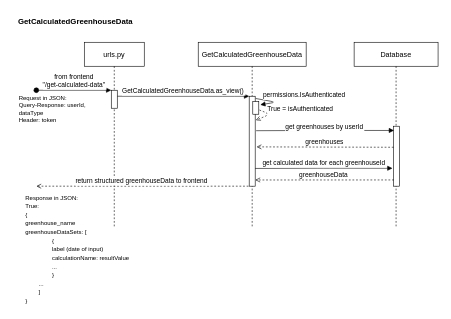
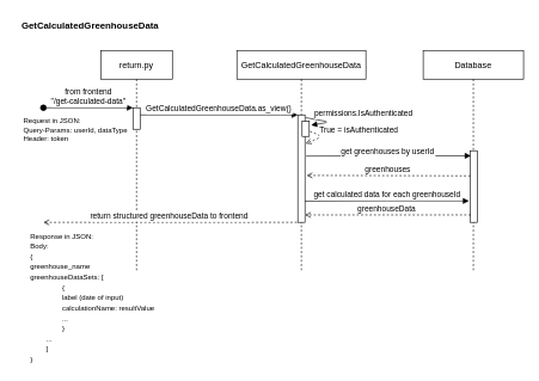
- <mxCell id="2" value="urls.py" style="shape=umlLifeline;perimeter=lifelinePerimeter;container=1;collapsible=0;recursiveResize=0;rounded=0;shadow=0;strokeWidth=1;" parent="1" vertex="1"><mxGeometry x="140" y="70" width="100" height="310" as="geometry" /></mxCell>
+ <mxCell id="2" value="return.py" style="shape=umlLifeline;perimeter=lifelinePerimeter;container=1;collapsible=0;recursiveResize=0;rounded=0;shadow=0;strokeWidth=1;" parent="1" vertex="1"><mxGeometry x="140" y="70" width="100" height="310" as="geometry" /></mxCell>
- <mxCell id="13" value="&lt;div style=&quot;text-align: left;&quot;&gt;&lt;span style=&quot;font-size: 10px; background-color: initial;&quot;&gt;Request in JSON:&lt;/span&gt;&lt;/div&gt;&lt;font style=&quot;font-size: 10px;&quot;&gt;&lt;div style=&quot;text-align: left;&quot;&gt;&lt;span style=&quot;background-color: initial;&quot;&gt;Query-Response: userId, dataType&lt;/span&gt;&lt;/div&gt;&lt;div style=&quot;text-align: left;&quot;&gt;&lt;span style=&quot;background-color: initial;&quot;&gt;Header: token&amp;nbsp; &amp;nbsp; &amp;nbsp; &amp;nbsp;&lt;/span&gt;&lt;/div&gt;&lt;/font&gt;" style="text;html=1;strokeColor=none;fillColor=none;align=center;verticalAlign=middle;whiteSpace=wrap;rounded=0;" parent="1" vertex="1"><mxGeometry x="30" y="150" width="150" height="60" as="geometry" /></mxCell>
+ <mxCell id="13" value="&lt;div style=&quot;text-align: left;&quot;&gt;&lt;span style=&quot;font-size: 10px; background-color: initial;&quot;&gt;Request in JSON:&lt;/span&gt;&lt;/div&gt;&lt;font style=&quot;font-size: 10px;&quot;&gt;&lt;div style=&quot;text-align: left;&quot;&gt;&lt;span style=&quot;background-color: initial;&quot;&gt;Query-Params: userId, dataType&lt;/span&gt;&lt;/div&gt;&lt;div style=&quot;text-align: left;&quot;&gt;&lt;span style=&quot;background-color: initial;&quot;&gt;Header: token&amp;nbsp; &amp;nbsp; &amp;nbsp; &amp;nbsp;&lt;/span&gt;&lt;/div&gt;&lt;/font&gt;" style="text;html=1;strokeColor=none;fillColor=none;align=center;verticalAlign=middle;whiteSpace=wrap;rounded=0;" parent="1" vertex="1"><mxGeometry x="30" y="150" width="150" height="60" as="geometry" /></mxCell>
- <mxCell id="18" value="&lt;font style=&quot;font-size: 10px;&quot;&gt;Response in JSON:&lt;br&gt;True:&lt;br&gt;{&lt;br&gt;greenhouse_name&lt;br&gt;greenhouseDataSets: [&lt;br&gt;&lt;span style=&quot;white-space: pre;&quot;&gt;&#09;&lt;span style=&quot;white-space: pre;&quot;&gt;&#09;&lt;/span&gt;&lt;/span&gt;{&lt;br&gt;&lt;span style=&quot;white-space: pre;&quot;&gt;&#09;&lt;span style=&quot;white-space: pre;&quot;&gt;&#09;&lt;/span&gt;&lt;/span&gt;label (date of input)&lt;br&gt;&lt;span style=&quot;white-space: pre;&quot;&gt;&#09;&lt;span style=&quot;white-space: pre;&quot;&gt;&#09;&lt;/span&gt;&lt;/span&gt;calculationName: resultValue&lt;br&gt;&lt;span style=&quot;white-space: pre;&quot;&gt;&#09;&lt;span style=&quot;white-space: pre;&quot;&gt;&#09;&lt;/span&gt;&lt;/span&gt;...&lt;br&gt;&lt;span style=&quot;white-space: pre;&quot;&gt;&#09;&lt;/span&gt;&lt;span style=&quot;white-space: pre;&quot;&gt;&#09;&lt;/span&gt;}&lt;br&gt;&lt;span style=&quot;white-space: pre;&quot;&gt;&#09;&lt;/span&gt;...&lt;br&gt;&lt;span style=&quot;white-space: pre;&quot;&gt;&#09;&lt;/span&gt;]&lt;br&gt;}&lt;br&gt;&lt;/font&gt;" style="text;html=1;strokeColor=none;fillColor=none;align=left;verticalAlign=middle;whiteSpace=wrap;rounded=0;" parent="1" vertex="1"><mxGeometry x="40" y="320" width="180" height="190" as="geometry" /></mxCell>
+ <mxCell id="18" value="&lt;font style=&quot;font-size: 10px;&quot;&gt;Response in JSON:&lt;br&gt;Body:&lt;br&gt;{&lt;br&gt;greenhouse_name&lt;br&gt;greenhouseDataSets: [&lt;br&gt;&lt;span style=&quot;white-space: pre;&quot;&gt;&#09;&lt;span style=&quot;white-space: pre;&quot;&gt;&#09;&lt;/span&gt;&lt;/span&gt;{&lt;br&gt;&lt;span style=&quot;white-space: pre;&quot;&gt;&#09;&lt;span style=&quot;white-space: pre;&quot;&gt;&#09;&lt;/span&gt;&lt;/span&gt;label (date of input)&lt;br&gt;&lt;span style=&quot;white-space: pre;&quot;&gt;&#09;&lt;span style=&quot;white-space: pre;&quot;&gt;&#09;&lt;/span&gt;&lt;/span&gt;calculationName: resultValue&lt;br&gt;&lt;span style=&quot;white-space: pre;&quot;&gt;&#09;&lt;span style=&quot;white-space: pre;&quot;&gt;&#09;&lt;/span&gt;&lt;/span&gt;...&lt;br&gt;&lt;span style=&quot;white-space: pre;&quot;&gt;&#09;&lt;/span&gt;&lt;span style=&quot;white-space: pre;&quot;&gt;&#09;&lt;/span&gt;}&lt;br&gt;&lt;span style=&quot;white-space: pre;&quot;&gt;&#09;&lt;/span&gt;...&lt;br&gt;&lt;span style=&quot;white-space: pre;&quot;&gt;&#09;&lt;/span&gt;]&lt;br&gt;}&lt;br&gt;&lt;/font&gt;" style="text;html=1;strokeColor=none;fillColor=none;align=left;verticalAlign=middle;whiteSpace=wrap;rounded=0;" parent="1" vertex="1"><mxGeometry x="40" y="320" width="180" height="190" as="geometry" /></mxCell>
